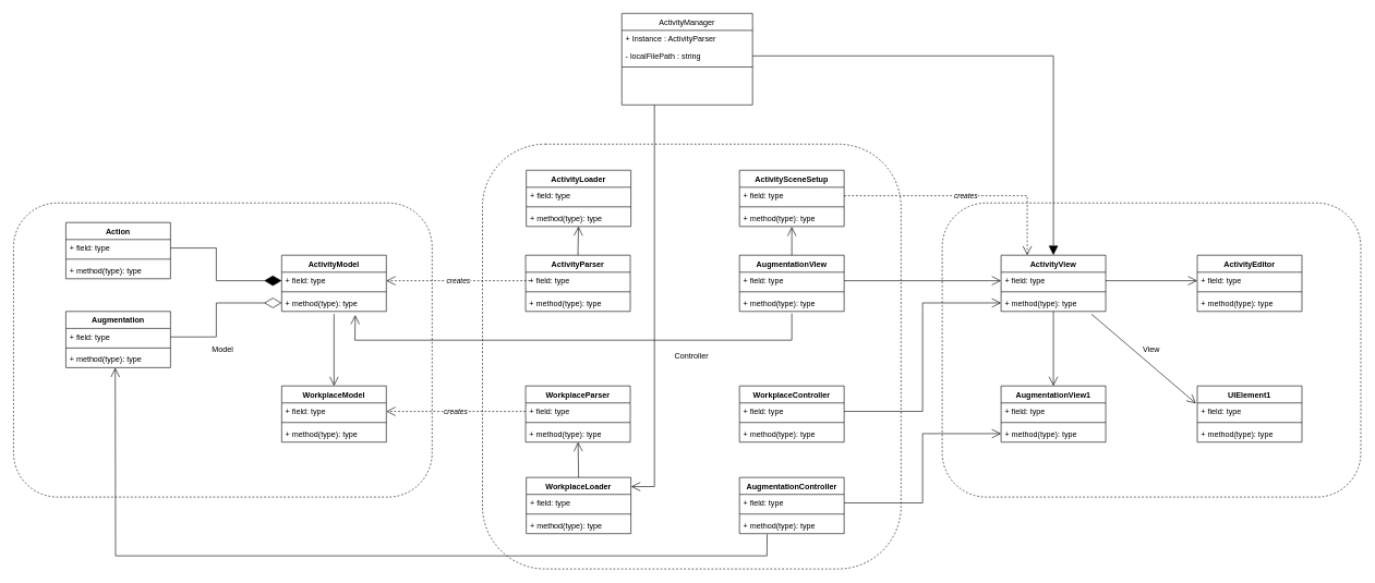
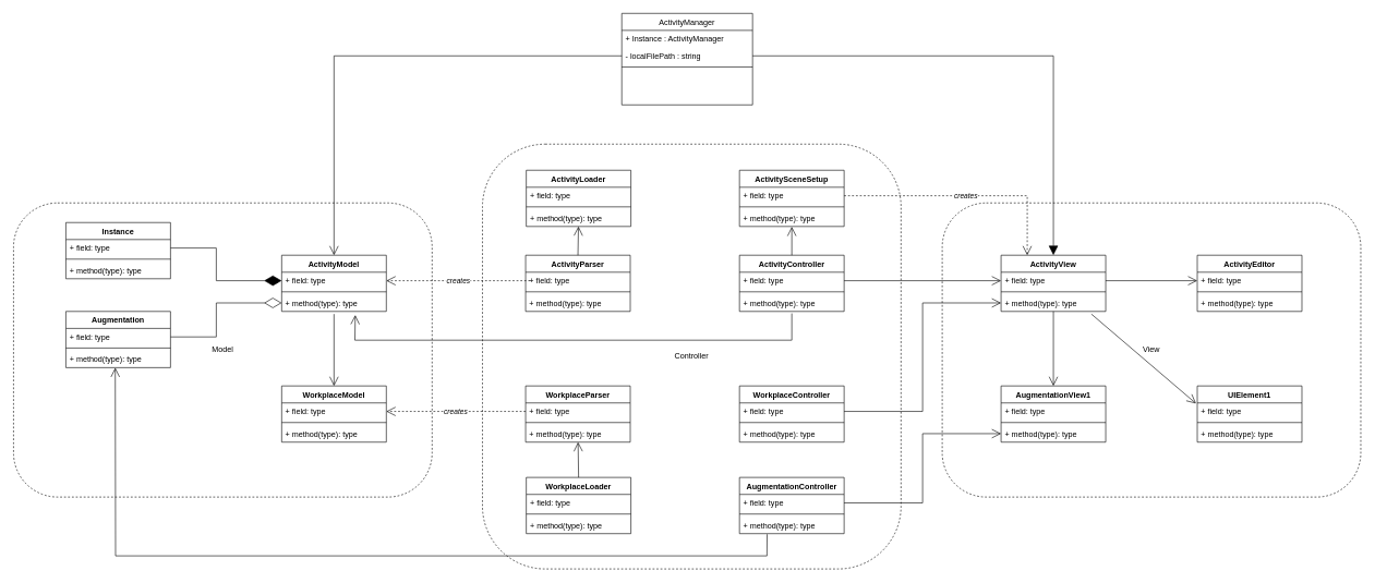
- <mxCell id="6" value="+ Instance : ActivityParser" style="text;align=left;verticalAlign=top;spacingLeft=4;spacingRight=4;overflow=hidden;rotatable=0;points=[[0,0.5],[1,0.5]];portConstraint=eastwest;" parent="5" vertex="1"><mxGeometry y="26" width="200" height="26" as="geometry" /></mxCell>
+ <mxCell id="6" value="+ Instance : ActivityManager" style="text;align=left;verticalAlign=top;spacingLeft=4;spacingRight=4;overflow=hidden;rotatable=0;points=[[0,0.5],[1,0.5]];portConstraint=eastwest;" parent="5" vertex="1"><mxGeometry y="26" width="200" height="26" as="geometry" /></mxCell>
+ <mxCell id="27" value="" style="endArrow=open;endFill=1;endSize=12;html=1;rounded=0;entryX=0.5;entryY=0;entryDx=0;entryDy=0;exitX=0;exitY=0.5;exitDx=0;exitDy=0;" parent="1" target="9" edge="1" source="7"><mxGeometry width="160" relative="1" as="geometry"><mxPoint x="950.2" y="94.802" as="sourcePoint" /><mxPoint x="1050" y="250" as="targetPoint" /><Array as="points"><mxPoint x="510" y="85" /></Array></mxGeometry></mxCell>
- <mxCell id="36" value="Action" style="swimlane;fontStyle=1;align=center;verticalAlign=top;childLayout=stackLayout;horizontal=1;startSize=26;horizontalStack=0;resizeParent=1;resizeParentMax=0;resizeLast=0;collapsible=1;marginBottom=0;" parent="1" vertex="1"><mxGeometry x="100" y="340" width="160" height="86" as="geometry" /></mxCell>
+ <mxCell id="36" value="Instance" style="swimlane;fontStyle=1;align=center;verticalAlign=top;childLayout=stackLayout;horizontal=1;startSize=26;horizontalStack=0;resizeParent=1;resizeParentMax=0;resizeLast=0;collapsible=1;marginBottom=0;" parent="1" vertex="1"><mxGeometry x="100" y="340" width="160" height="86" as="geometry" /></mxCell>
- <mxCell id="32" value="AugmentationView" style="swimlane;fontStyle=1;align=center;verticalAlign=top;childLayout=stackLayout;horizontal=1;startSize=26;horizontalStack=0;resizeParent=1;resizeParentMax=0;resizeLast=0;collapsible=1;marginBottom=0;" parent="1" vertex="1"><mxGeometry x="1130" y="390" width="160" height="86" as="geometry" /></mxCell>
+ <mxCell id="32" value="ActivityController" style="swimlane;fontStyle=1;align=center;verticalAlign=top;childLayout=stackLayout;horizontal=1;startSize=26;horizontalStack=0;resizeParent=1;resizeParentMax=0;resizeLast=0;collapsible=1;marginBottom=0;" parent="1" vertex="1"><mxGeometry x="1130" y="390" width="160" height="86" as="geometry" /></mxCell>
- <mxCell id="73" value="" style="endArrow=open;endFill=1;endSize=12;html=1;rounded=0;exitX=0.25;exitY=1;exitDx=0;exitDy=0;entryX=1.002;entryY=0.164;entryDx=0;entryDy=0;entryPerimeter=0;" edge="1" parent="1" source="5" target="54"><mxGeometry width="160" relative="1" as="geometry"><mxPoint x="1080" y="480" as="sourcePoint" /><mxPoint x="1240" y="480" as="targetPoint" /><Array as="points"><mxPoint x="1000" y="744" /></Array></mxGeometry></mxCell>
